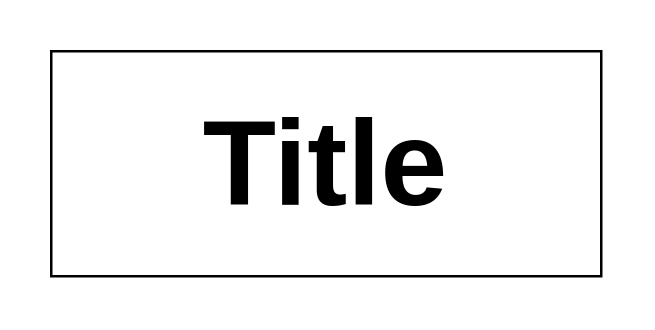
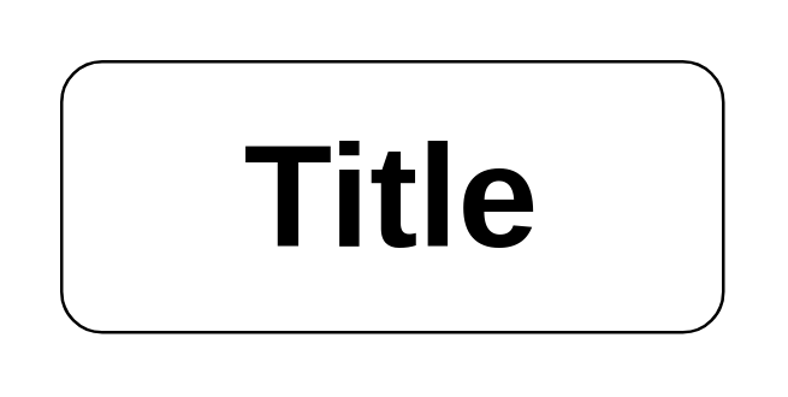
- <mxCell id="2" value="&lt;font style=&quot;font-size: 48px;&quot;&gt;&lt;b&gt;Title&lt;/b&gt;&lt;/font&gt;" style="whiteSpace=wrap;html=1;rounded=0;" vertex="1" parent="1"><mxGeometry x="20" y="20" width="220" height="90" as="geometry" /></mxCell>
+ <mxCell id="2" value="&lt;font style=&quot;font-size: 48px;&quot;&gt;&lt;b&gt;Title&lt;/b&gt;&lt;/font&gt;" style="rounded=1;whiteSpace=wrap;html=1;" vertex="1" parent="1"><mxGeometry x="20" y="20" width="220" height="90" as="geometry" /></mxCell>
